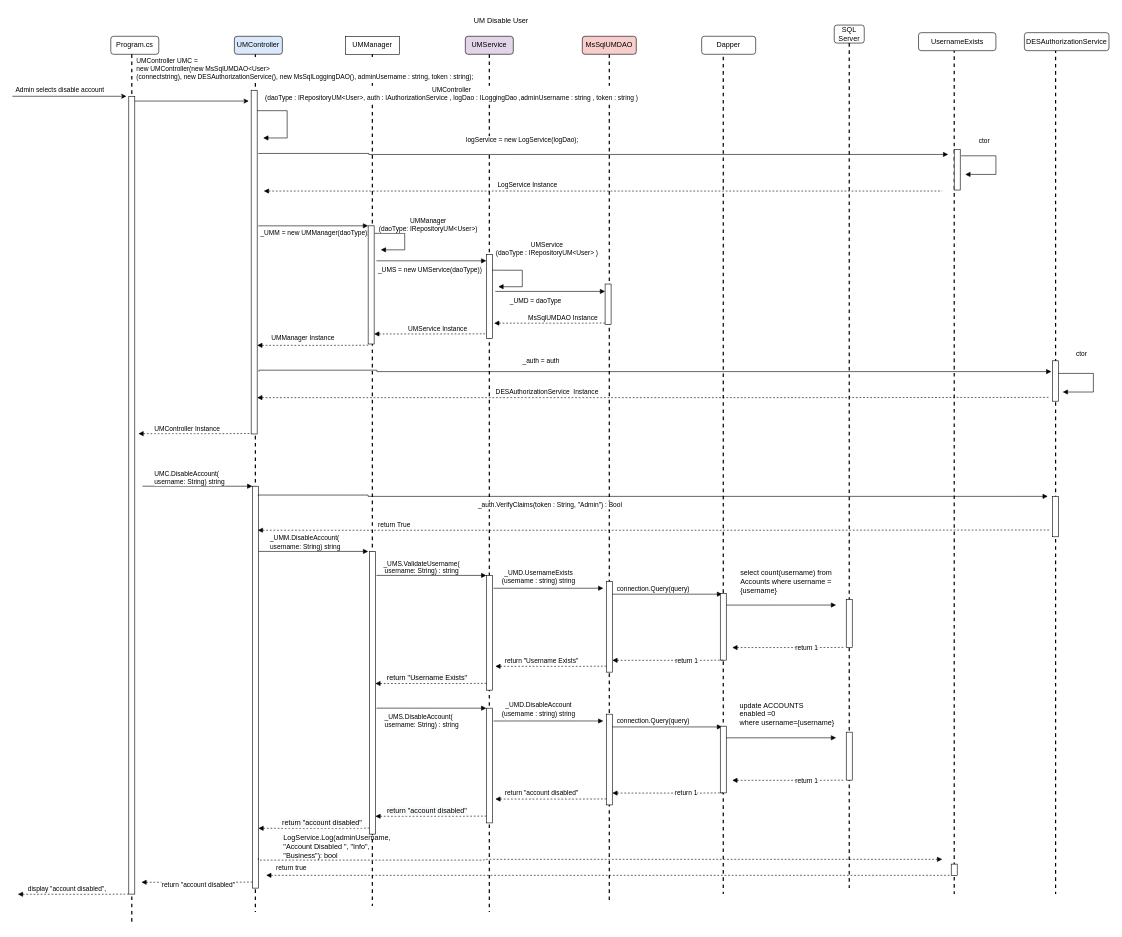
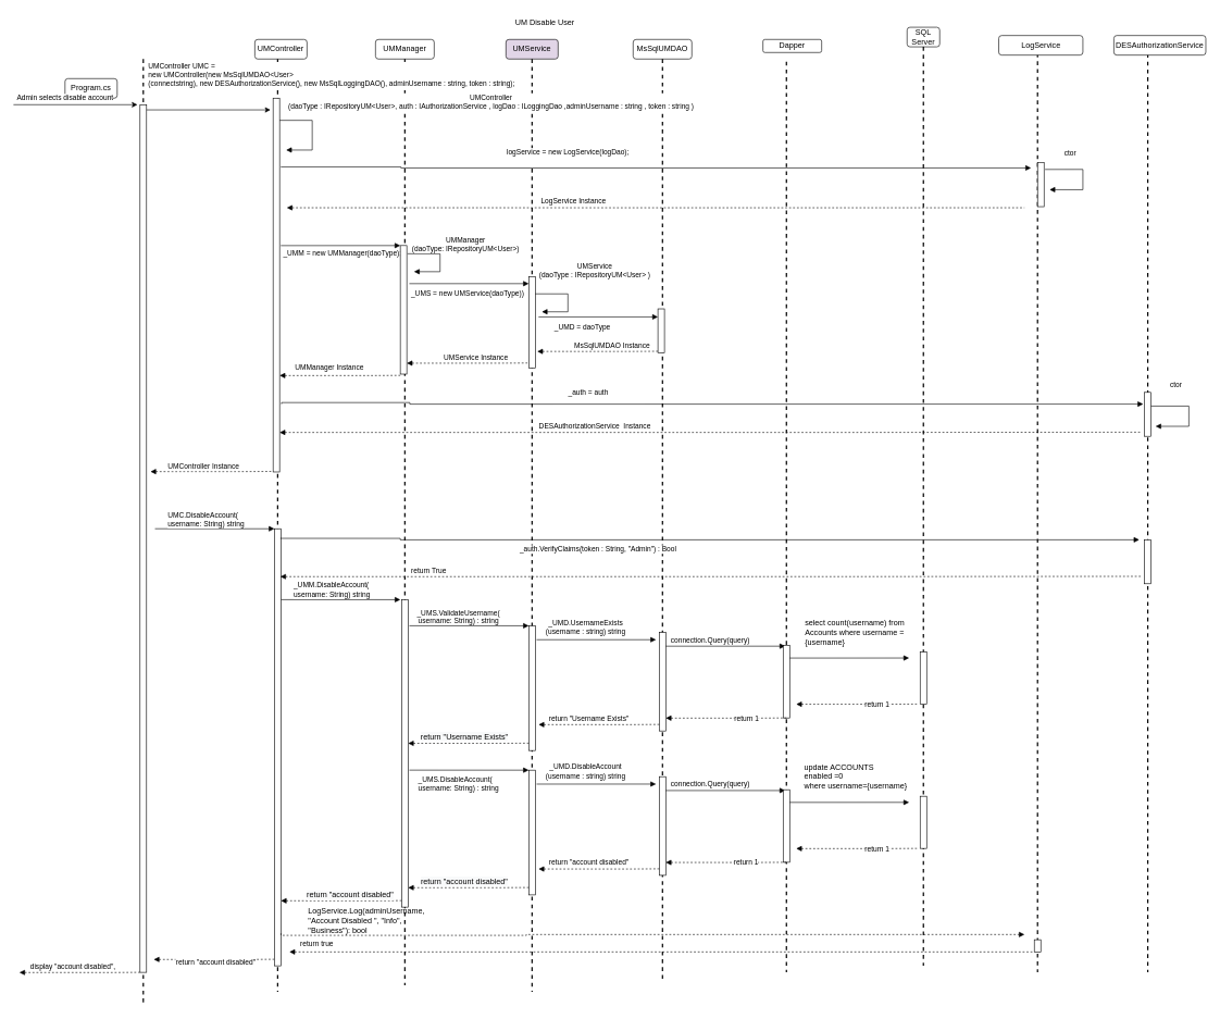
- <mxCell id="83" value="UsernameExists" style="rounded=1;whiteSpace=wrap;html=1;" parent="1" vertex="1"><mxGeometry x="1530.5" y="53.96" width="129" height="30" as="geometry" /></mxCell>
+ <mxCell id="83" value="LogService" style="rounded=1;whiteSpace=wrap;html=1;" parent="1" vertex="1"><mxGeometry x="1530.5" y="53.96" width="129" height="30" as="geometry" /></mxCell>
- <mxCell id="27" value="Program.cs" style="rounded=1;whiteSpace=wrap;html=1;" parent="1" vertex="1"><mxGeometry x="184" y="60" width="80" height="30" as="geometry" /></mxCell>
+ <mxCell id="27" value="Program.cs" style="rounded=1;whiteSpace=wrap;html=1;" parent="1" vertex="1"><mxGeometry x="99" y="120" width="80" height="30" as="geometry" /></mxCell>
- <mxCell id="2" value="UMController" style="rounded=1;whiteSpace=wrap;html=1;fillColor=#dae8fc;" parent="1" vertex="1"><mxGeometry x="390" y="60" width="80" height="30" as="geometry" /></mxCell>
+ <mxCell id="2" value="UMController" style="rounded=1;whiteSpace=wrap;html=1;" parent="1" vertex="1"><mxGeometry x="390" y="60" width="80" height="30" as="geometry" /></mxCell>
- <mxCell id="5" value="UMManager" style="whiteSpace=wrap;html=1;rounded=0;" parent="1" vertex="1"><mxGeometry x="575" y="60" width="90" height="30" as="geometry" /></mxCell>
+ <mxCell id="5" value="UMManager" style="rounded=1;whiteSpace=wrap;html=1;" parent="1" vertex="1"><mxGeometry x="575" y="60" width="90" height="30" as="geometry" /></mxCell>
- <mxCell id="11" value="MsSqlUMDAO" style="rounded=1;whiteSpace=wrap;html=1;fillColor=#f8cecc;" parent="1" vertex="1"><mxGeometry x="970" y="60" width="90" height="30" as="geometry" /></mxCell>
+ <mxCell id="11" value="MsSqlUMDAO" style="rounded=1;whiteSpace=wrap;html=1;" parent="1" vertex="1"><mxGeometry x="970" y="60" width="90" height="30" as="geometry" /></mxCell>
- <mxCell id="38" value="Dapper" style="rounded=1;whiteSpace=wrap;html=1;" parent="1" vertex="1"><mxGeometry x="1169" y="60" width="90" height="30" as="geometry" /></mxCell>
+ <mxCell id="38" value="Dapper" style="rounded=1;whiteSpace=wrap;html=1;" parent="1" vertex="1"><mxGeometry x="1169" y="60" width="90" height="20" as="geometry" /></mxCell>
